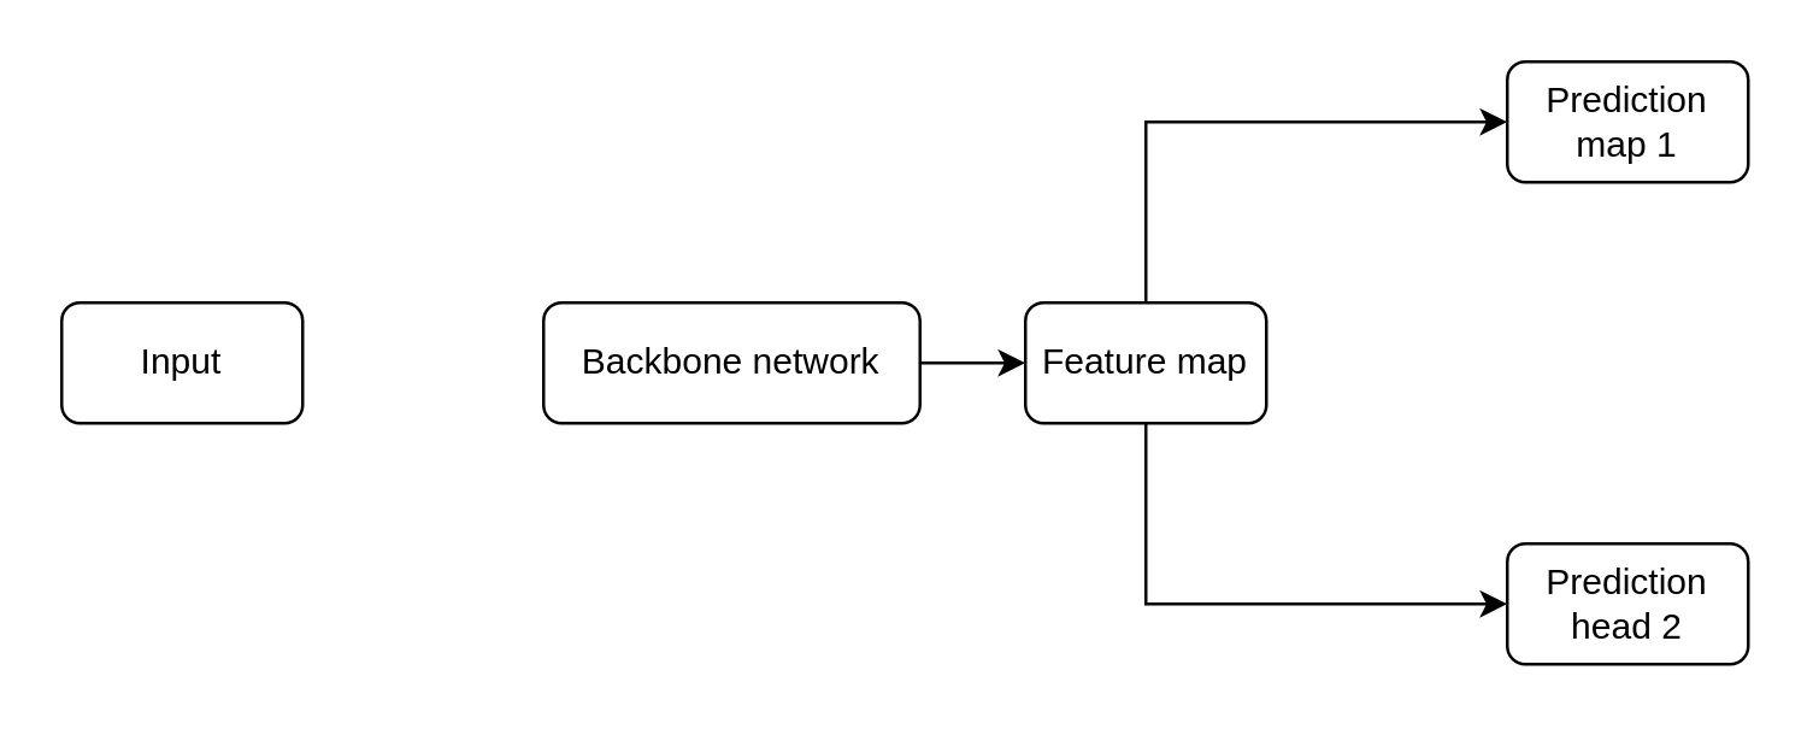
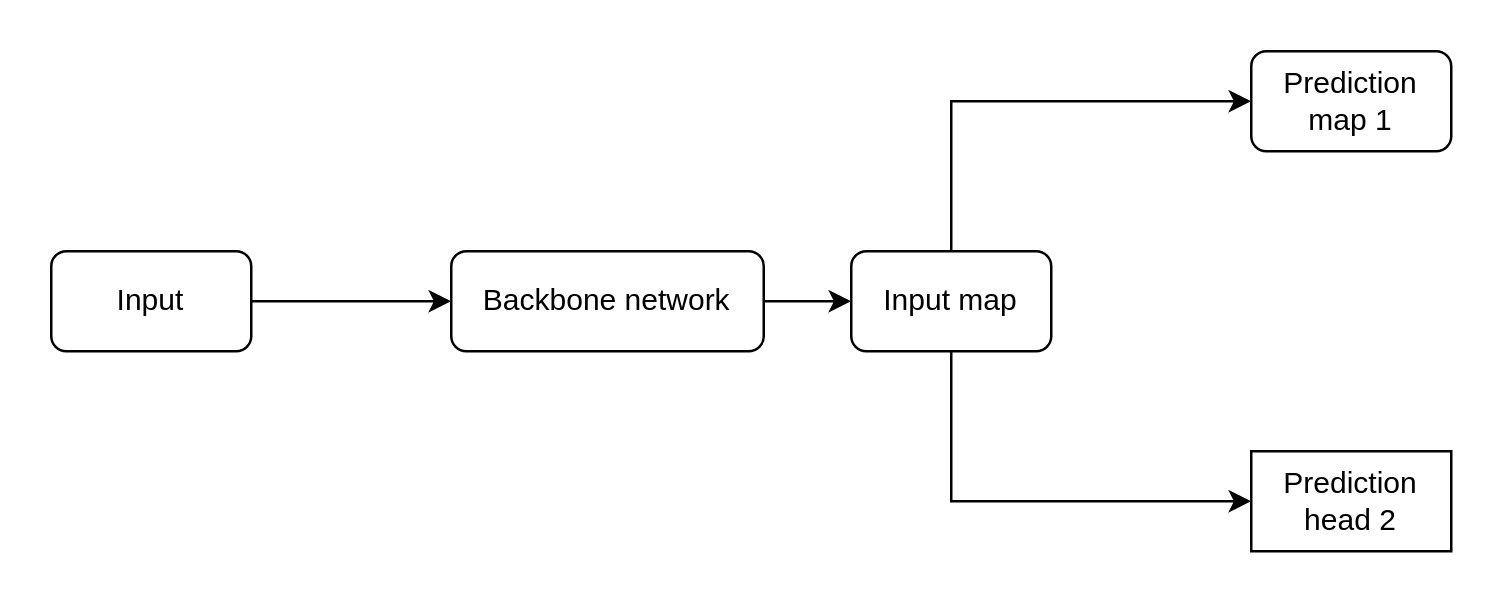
+ <mxCell id="2" style="edgeStyle=orthogonalEdgeStyle;rounded=0;orthogonalLoop=1;jettySize=auto;html=1;exitX=1;exitY=0.5;exitDx=0;exitDy=0;" edge="1" parent="1" source="3" target="5"><mxGeometry relative="1" as="geometry" /></mxCell>
- <mxCell id="10" value="Feature map" style="rounded=1;whiteSpace=wrap;html=1;" vertex="1" parent="1"><mxGeometry x="340" y="100" width="80" height="40" as="geometry" /></mxCell>
+ <mxCell id="10" value="Input map" style="rounded=1;whiteSpace=wrap;html=1;" vertex="1" parent="1"><mxGeometry x="340" y="100" width="80" height="40" as="geometry" /></mxCell>
- <mxCell id="7" value="Prediction head 2" style="rounded=1;whiteSpace=wrap;html=1;" vertex="1" parent="1"><mxGeometry x="500" y="180" width="80" height="40" as="geometry" /></mxCell>
+ <mxCell id="7" value="Prediction head 2" style="whiteSpace=wrap;html=1;rounded=0;" vertex="1" parent="1"><mxGeometry x="500" y="180" width="80" height="40" as="geometry" /></mxCell>
